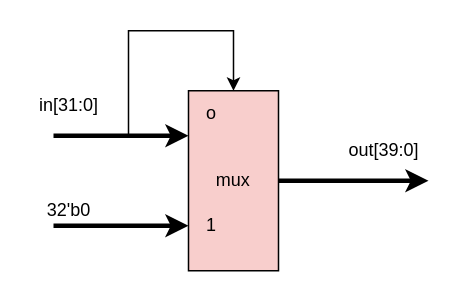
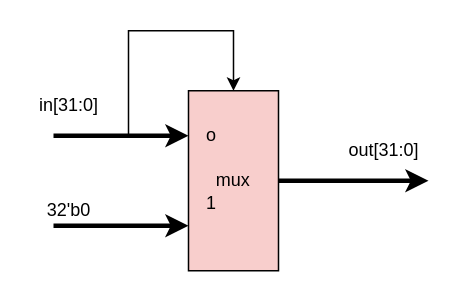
- <mxCell id="9" value="o" style="text;html=1;align=center;verticalAlign=middle;resizable=0;points=[];autosize=1;strokeColor=none;fillColor=none;" vertex="1" parent="1"><mxGeometry x="130" y="65" width="20" height="20" as="geometry" /></mxCell>
+ <mxCell id="9" value="o" style="text;html=1;align=center;verticalAlign=middle;resizable=0;points=[];autosize=1;strokeColor=none;fillColor=none;" vertex="1" parent="1"><mxGeometry x="130" y="80" width="20" height="20" as="geometry" /></mxCell>
- <mxCell id="11" value="out[39:0]" style="text;html=1;align=center;verticalAlign=middle;resizable=0;points=[];autosize=1;strokeColor=none;fillColor=none;" vertex="1" parent="1"><mxGeometry x="225" y="90" width="60" height="20" as="geometry" /></mxCell>
+ <mxCell id="11" value="out[31:0]" style="text;html=1;align=center;verticalAlign=middle;resizable=0;points=[];autosize=1;strokeColor=none;fillColor=none;" vertex="1" parent="1"><mxGeometry x="225" y="90" width="60" height="20" as="geometry" /></mxCell>
- <mxCell id="10" value="1&lt;br&gt;" style="text;html=1;align=center;verticalAlign=middle;resizable=0;points=[];autosize=1;strokeColor=none;fillColor=none;" vertex="1" parent="1"><mxGeometry x="130" y="140" width="20" height="20" as="geometry" /></mxCell>
+ <mxCell id="10" value="1&lt;br&gt;" style="text;html=1;align=center;verticalAlign=middle;resizable=0;points=[];autosize=1;strokeColor=none;fillColor=none;" vertex="1" parent="1"><mxGeometry x="130" y="125" width="20" height="20" as="geometry" /></mxCell>
